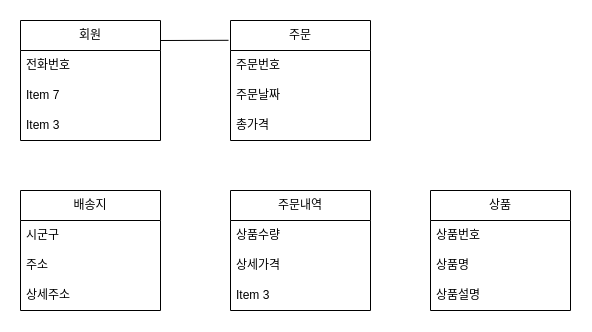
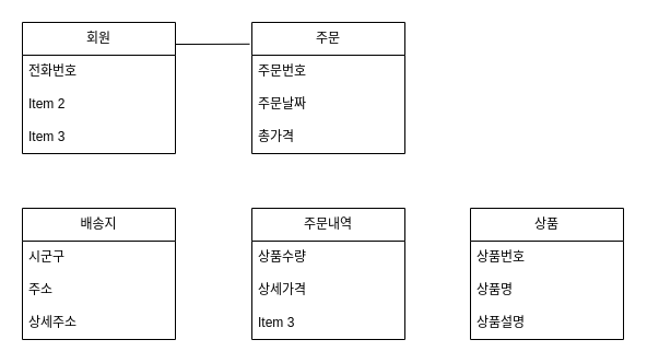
- <mxCell id="8" value="Item 7" style="text;strokeColor=none;fillColor=none;align=left;verticalAlign=middle;spacingLeft=4;spacingRight=4;overflow=hidden;points=[[0,0.5],[1,0.5]];portConstraint=eastwest;rotatable=0;whiteSpace=wrap;html=1;" vertex="1" parent="6"><mxGeometry y="60" width="140" height="30" as="geometry" /></mxCell>
+ <mxCell id="8" value="Item 2" style="text;strokeColor=none;fillColor=none;align=left;verticalAlign=middle;spacingLeft=4;spacingRight=4;overflow=hidden;points=[[0,0.5],[1,0.5]];portConstraint=eastwest;rotatable=0;whiteSpace=wrap;html=1;" vertex="1" parent="6"><mxGeometry y="60" width="140" height="30" as="geometry" /></mxCell>
